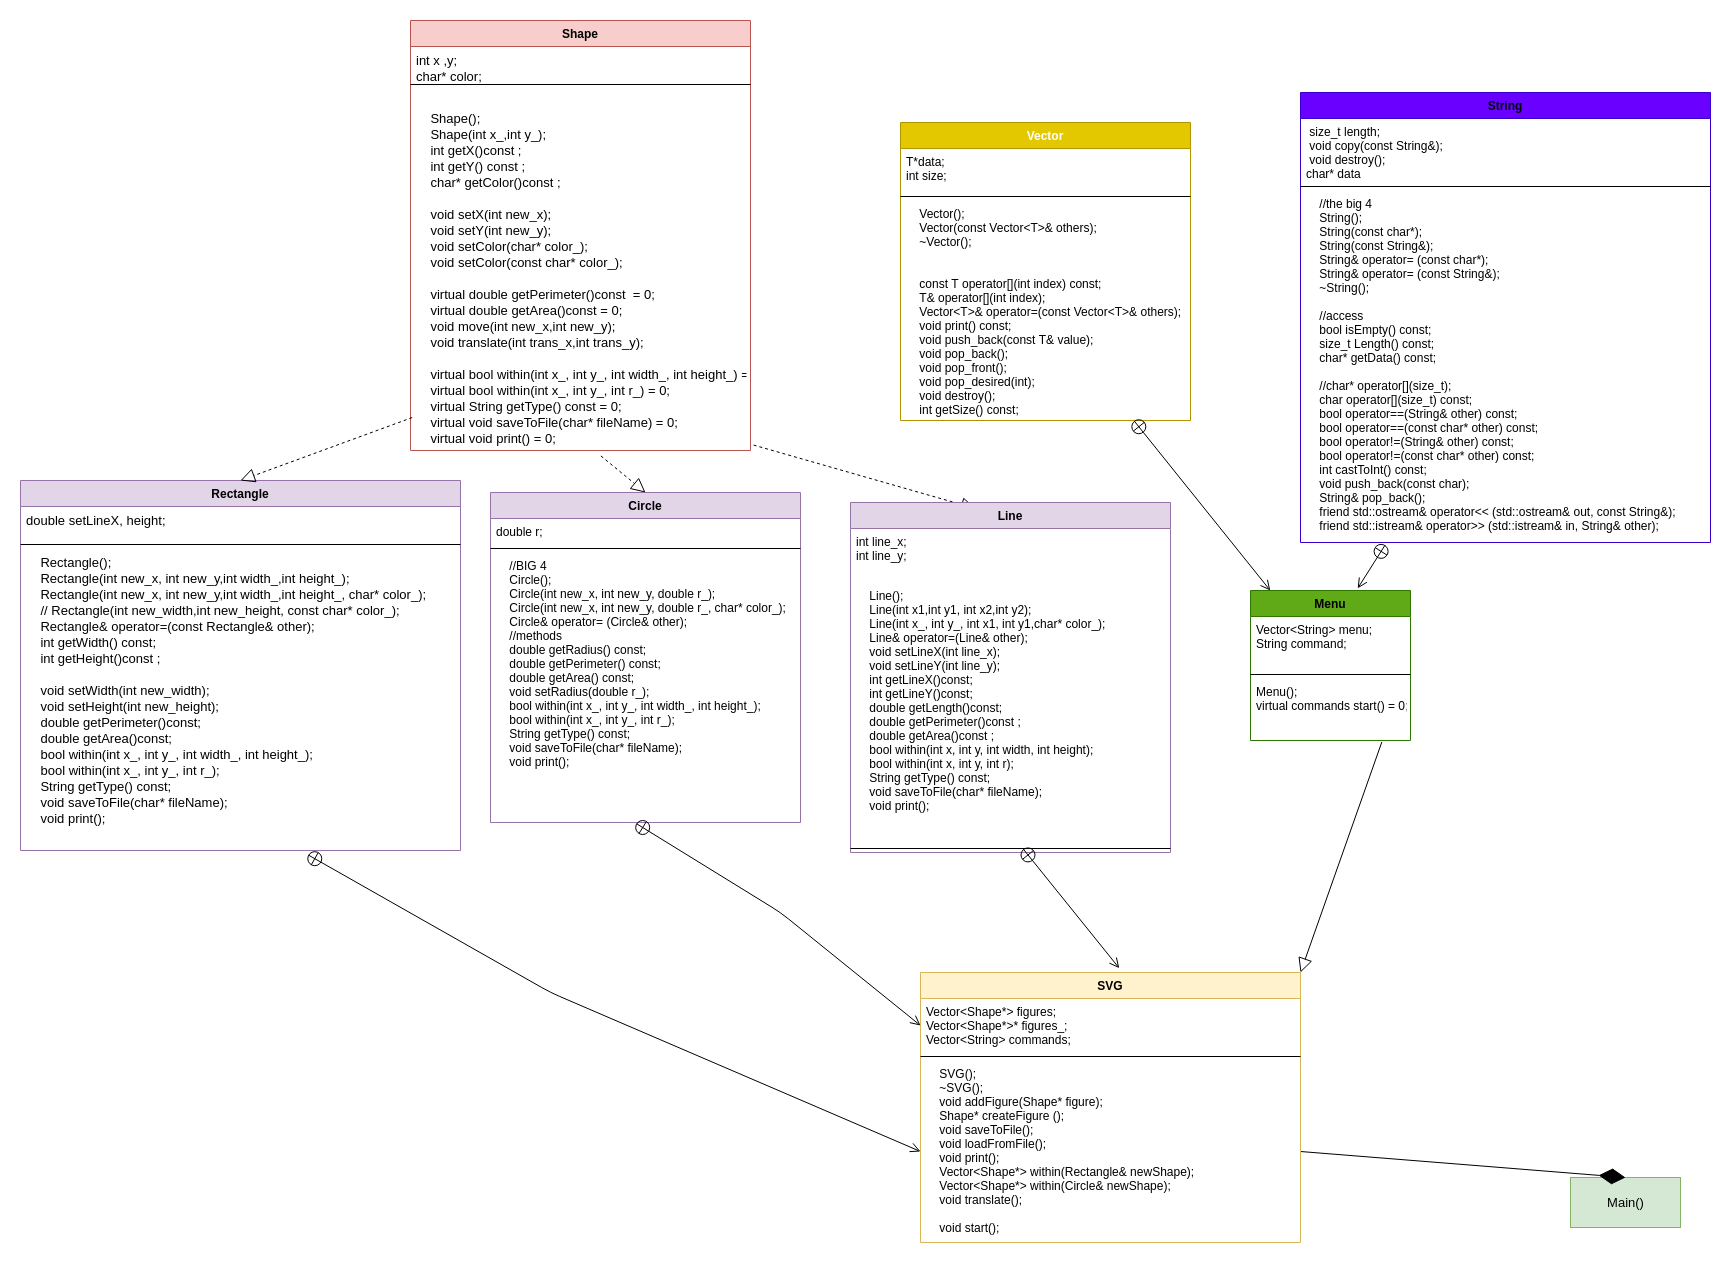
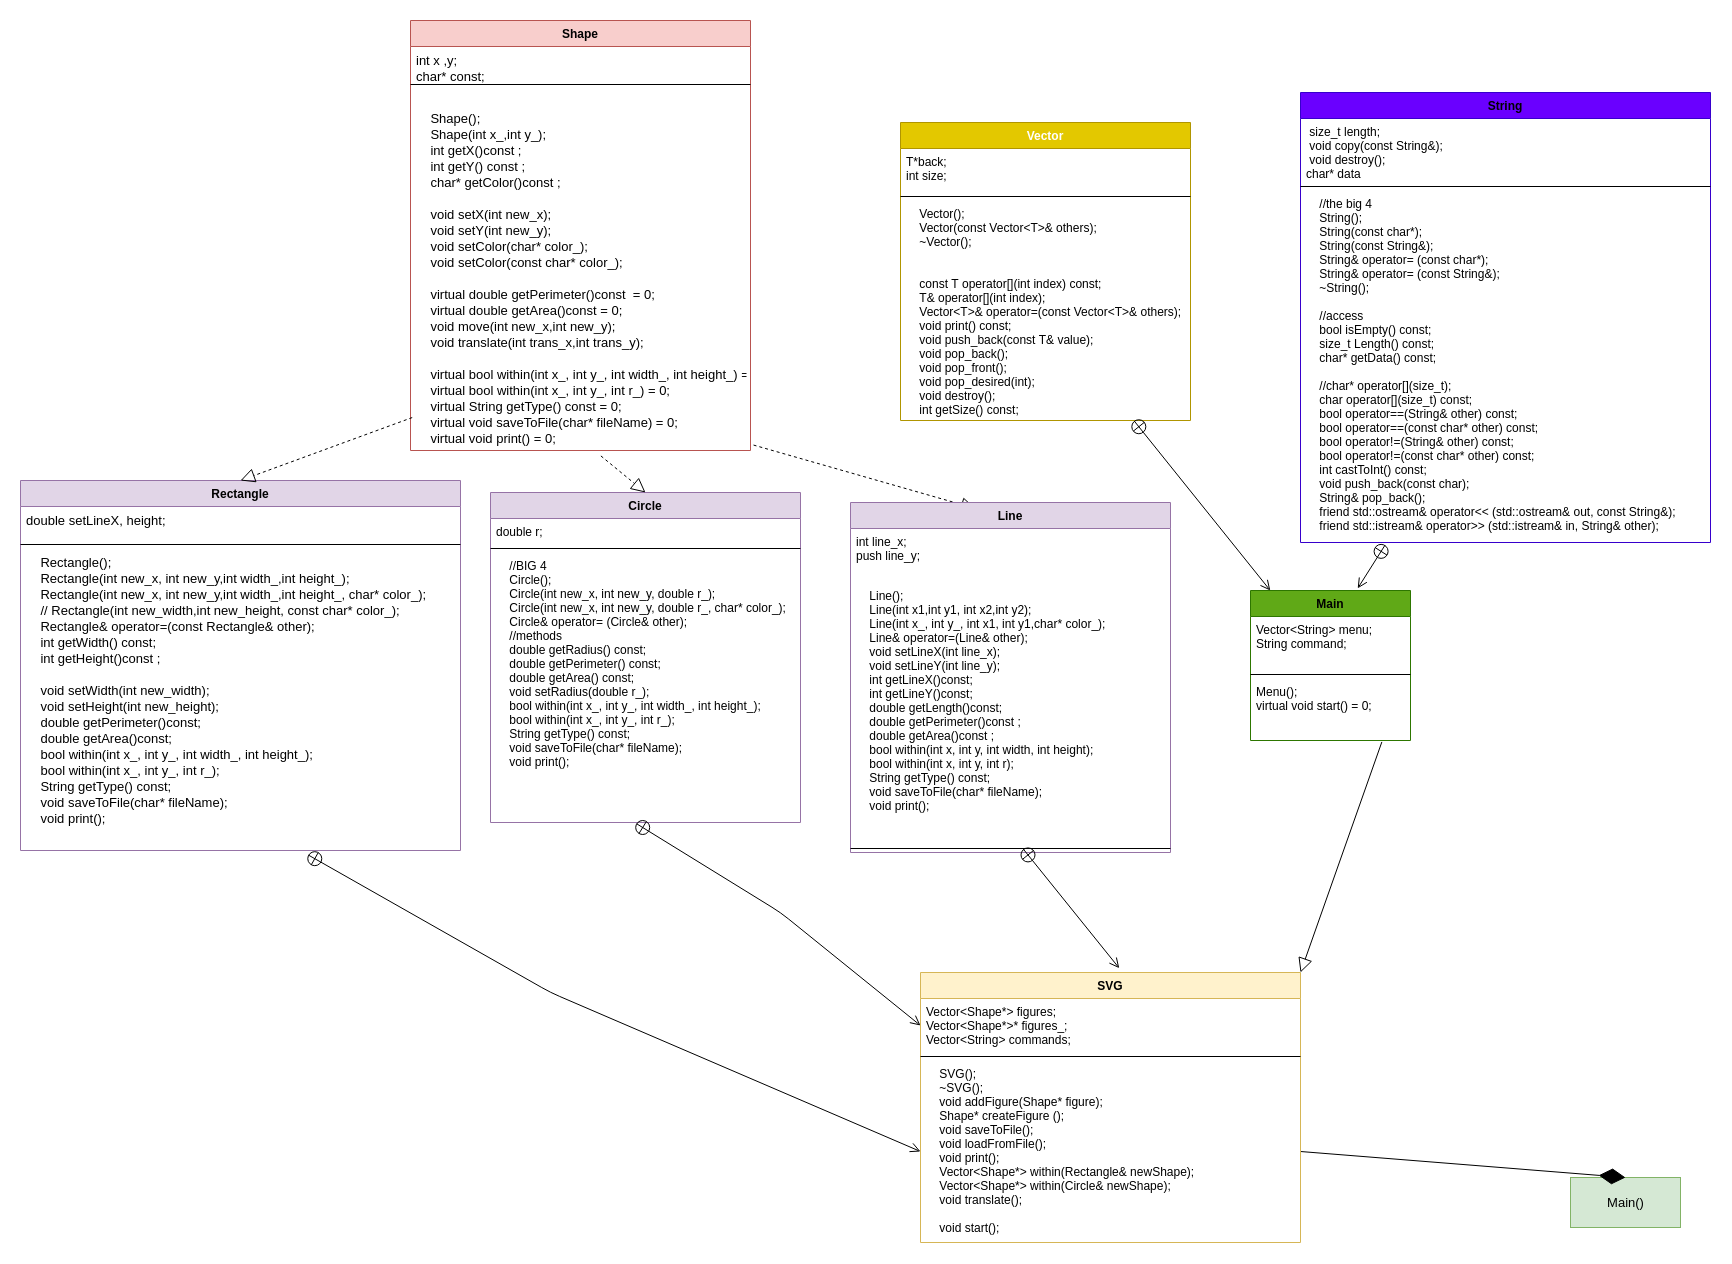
- <mxCell id="3" value="int x ,y;&#10;char* color;&#10;&#10;" style="text;strokeColor=none;fillColor=none;align=left;verticalAlign=top;spacingLeft=4;spacingRight=4;overflow=hidden;rotatable=0;points=[[0,0.5],[1,0.5]];portConstraint=eastwest;fontSize=13;" parent="2" vertex="1"><mxGeometry y="26" width="340" height="34" as="geometry" /></mxCell>
+ <mxCell id="3" value="int x ,y;&#10;char* const;&#10;&#10;" style="text;strokeColor=none;fillColor=none;align=left;verticalAlign=top;spacingLeft=4;spacingRight=4;overflow=hidden;rotatable=0;points=[[0,0.5],[1,0.5]];portConstraint=eastwest;fontSize=13;" parent="2" vertex="1"><mxGeometry y="26" width="340" height="34" as="geometry" /></mxCell>
- <mxCell id="35" value="T*data;&#10;int size;" style="text;strokeColor=none;fillColor=none;align=left;verticalAlign=top;spacingLeft=4;spacingRight=4;overflow=hidden;rotatable=0;points=[[0,0.5],[1,0.5]];portConstraint=eastwest;" parent="34" vertex="1"><mxGeometry y="26" width="290" height="44" as="geometry" /></mxCell>
+ <mxCell id="35" value="T*back;&#10;int size;" style="text;strokeColor=none;fillColor=none;align=left;verticalAlign=top;spacingLeft=4;spacingRight=4;overflow=hidden;rotatable=0;points=[[0,0.5],[1,0.5]];portConstraint=eastwest;" parent="34" vertex="1"><mxGeometry y="26" width="290" height="44" as="geometry" /></mxCell>
- <mxCell id="39" value="int line_x;&#10;int line_y;" style="text;strokeColor=none;fillColor=none;align=left;verticalAlign=top;spacingLeft=4;spacingRight=4;overflow=hidden;rotatable=0;points=[[0,0.5],[1,0.5]];portConstraint=eastwest;" vertex="1" parent="38"><mxGeometry y="26" width="320" height="54" as="geometry" /></mxCell>
+ <mxCell id="39" value="int line_x;&#10;push line_y;" style="text;strokeColor=none;fillColor=none;align=left;verticalAlign=top;spacingLeft=4;spacingRight=4;overflow=hidden;rotatable=0;points=[[0,0.5],[1,0.5]];portConstraint=eastwest;" vertex="1" parent="38"><mxGeometry y="26" width="320" height="54" as="geometry" /></mxCell>
- <mxCell id="29" value="Menu" style="swimlane;fontStyle=1;align=center;verticalAlign=top;childLayout=stackLayout;horizontal=1;startSize=26;horizontalStack=0;resizeParent=1;resizeParentMax=0;resizeLast=0;collapsible=1;marginBottom=0;fillColor=#60a917;strokeColor=#2D7600;" parent="1" vertex="1"><mxGeometry x="1250" y="590" width="160" height="150" as="geometry" /></mxCell>
+ <mxCell id="29" value="Main" style="swimlane;fontStyle=1;align=center;verticalAlign=top;childLayout=stackLayout;horizontal=1;startSize=26;horizontalStack=0;resizeParent=1;resizeParentMax=0;resizeLast=0;collapsible=1;marginBottom=0;fillColor=#60a917;strokeColor=#2D7600;" parent="1" vertex="1"><mxGeometry x="1250" y="590" width="160" height="150" as="geometry" /></mxCell>
- <mxCell id="32" value="Menu();&#10;virtual commands start() = 0;" style="text;strokeColor=none;fillColor=none;align=left;verticalAlign=top;spacingLeft=4;spacingRight=4;overflow=hidden;rotatable=0;points=[[0,0.5],[1,0.5]];portConstraint=eastwest;" parent="29" vertex="1"><mxGeometry y="88" width="160" height="62" as="geometry" /></mxCell>
+ <mxCell id="32" value="Menu();&#10;virtual void start() = 0;" style="text;strokeColor=none;fillColor=none;align=left;verticalAlign=top;spacingLeft=4;spacingRight=4;overflow=hidden;rotatable=0;points=[[0,0.5],[1,0.5]];portConstraint=eastwest;" parent="29" vertex="1"><mxGeometry y="88" width="160" height="62" as="geometry" /></mxCell>
